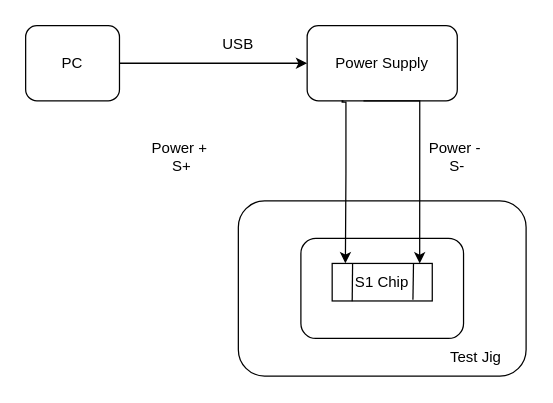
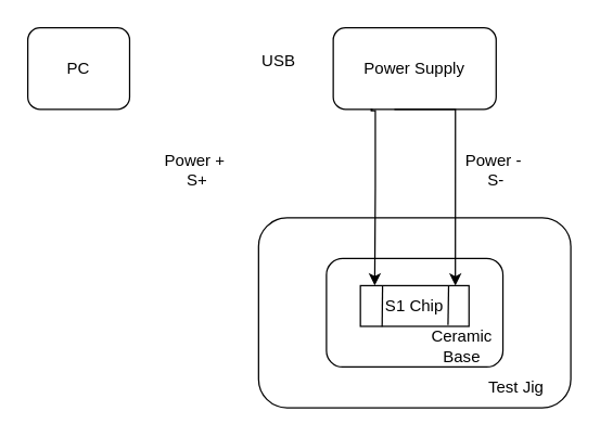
- <mxCell id="6" value="USB" style="text;html=1;strokeColor=none;fillColor=none;align=center;verticalAlign=middle;whiteSpace=wrap;rounded=0;" vertex="1" parent="1"><mxGeometry x="160" y="20" width="60" height="30" as="geometry" /></mxCell>
+ <mxCell id="6" value="USB" style="text;html=1;strokeColor=none;fillColor=none;align=center;verticalAlign=middle;whiteSpace=wrap;rounded=0;" vertex="1" parent="1"><mxGeometry x="175" y="30" width="60" height="30" as="geometry" /></mxCell>
- <mxCell id="2" style="edgeStyle=orthogonalEdgeStyle;rounded=0;orthogonalLoop=1;jettySize=auto;html=1;entryX=0;entryY=0.5;entryDx=0;entryDy=0;" edge="1" parent="1" source="3" target="4"><mxGeometry relative="1" as="geometry" /></mxCell>
+ <mxCell id="9" value="Ceramic&lt;br style=&quot;border-color: var(--border-color);&quot;&gt;Base" style="text;html=1;strokeColor=none;fillColor=none;align=center;verticalAlign=middle;whiteSpace=wrap;rounded=0;" vertex="1" parent="1"><mxGeometry x="310" y="240" width="60" height="30" as="geometry" /></mxCell>
